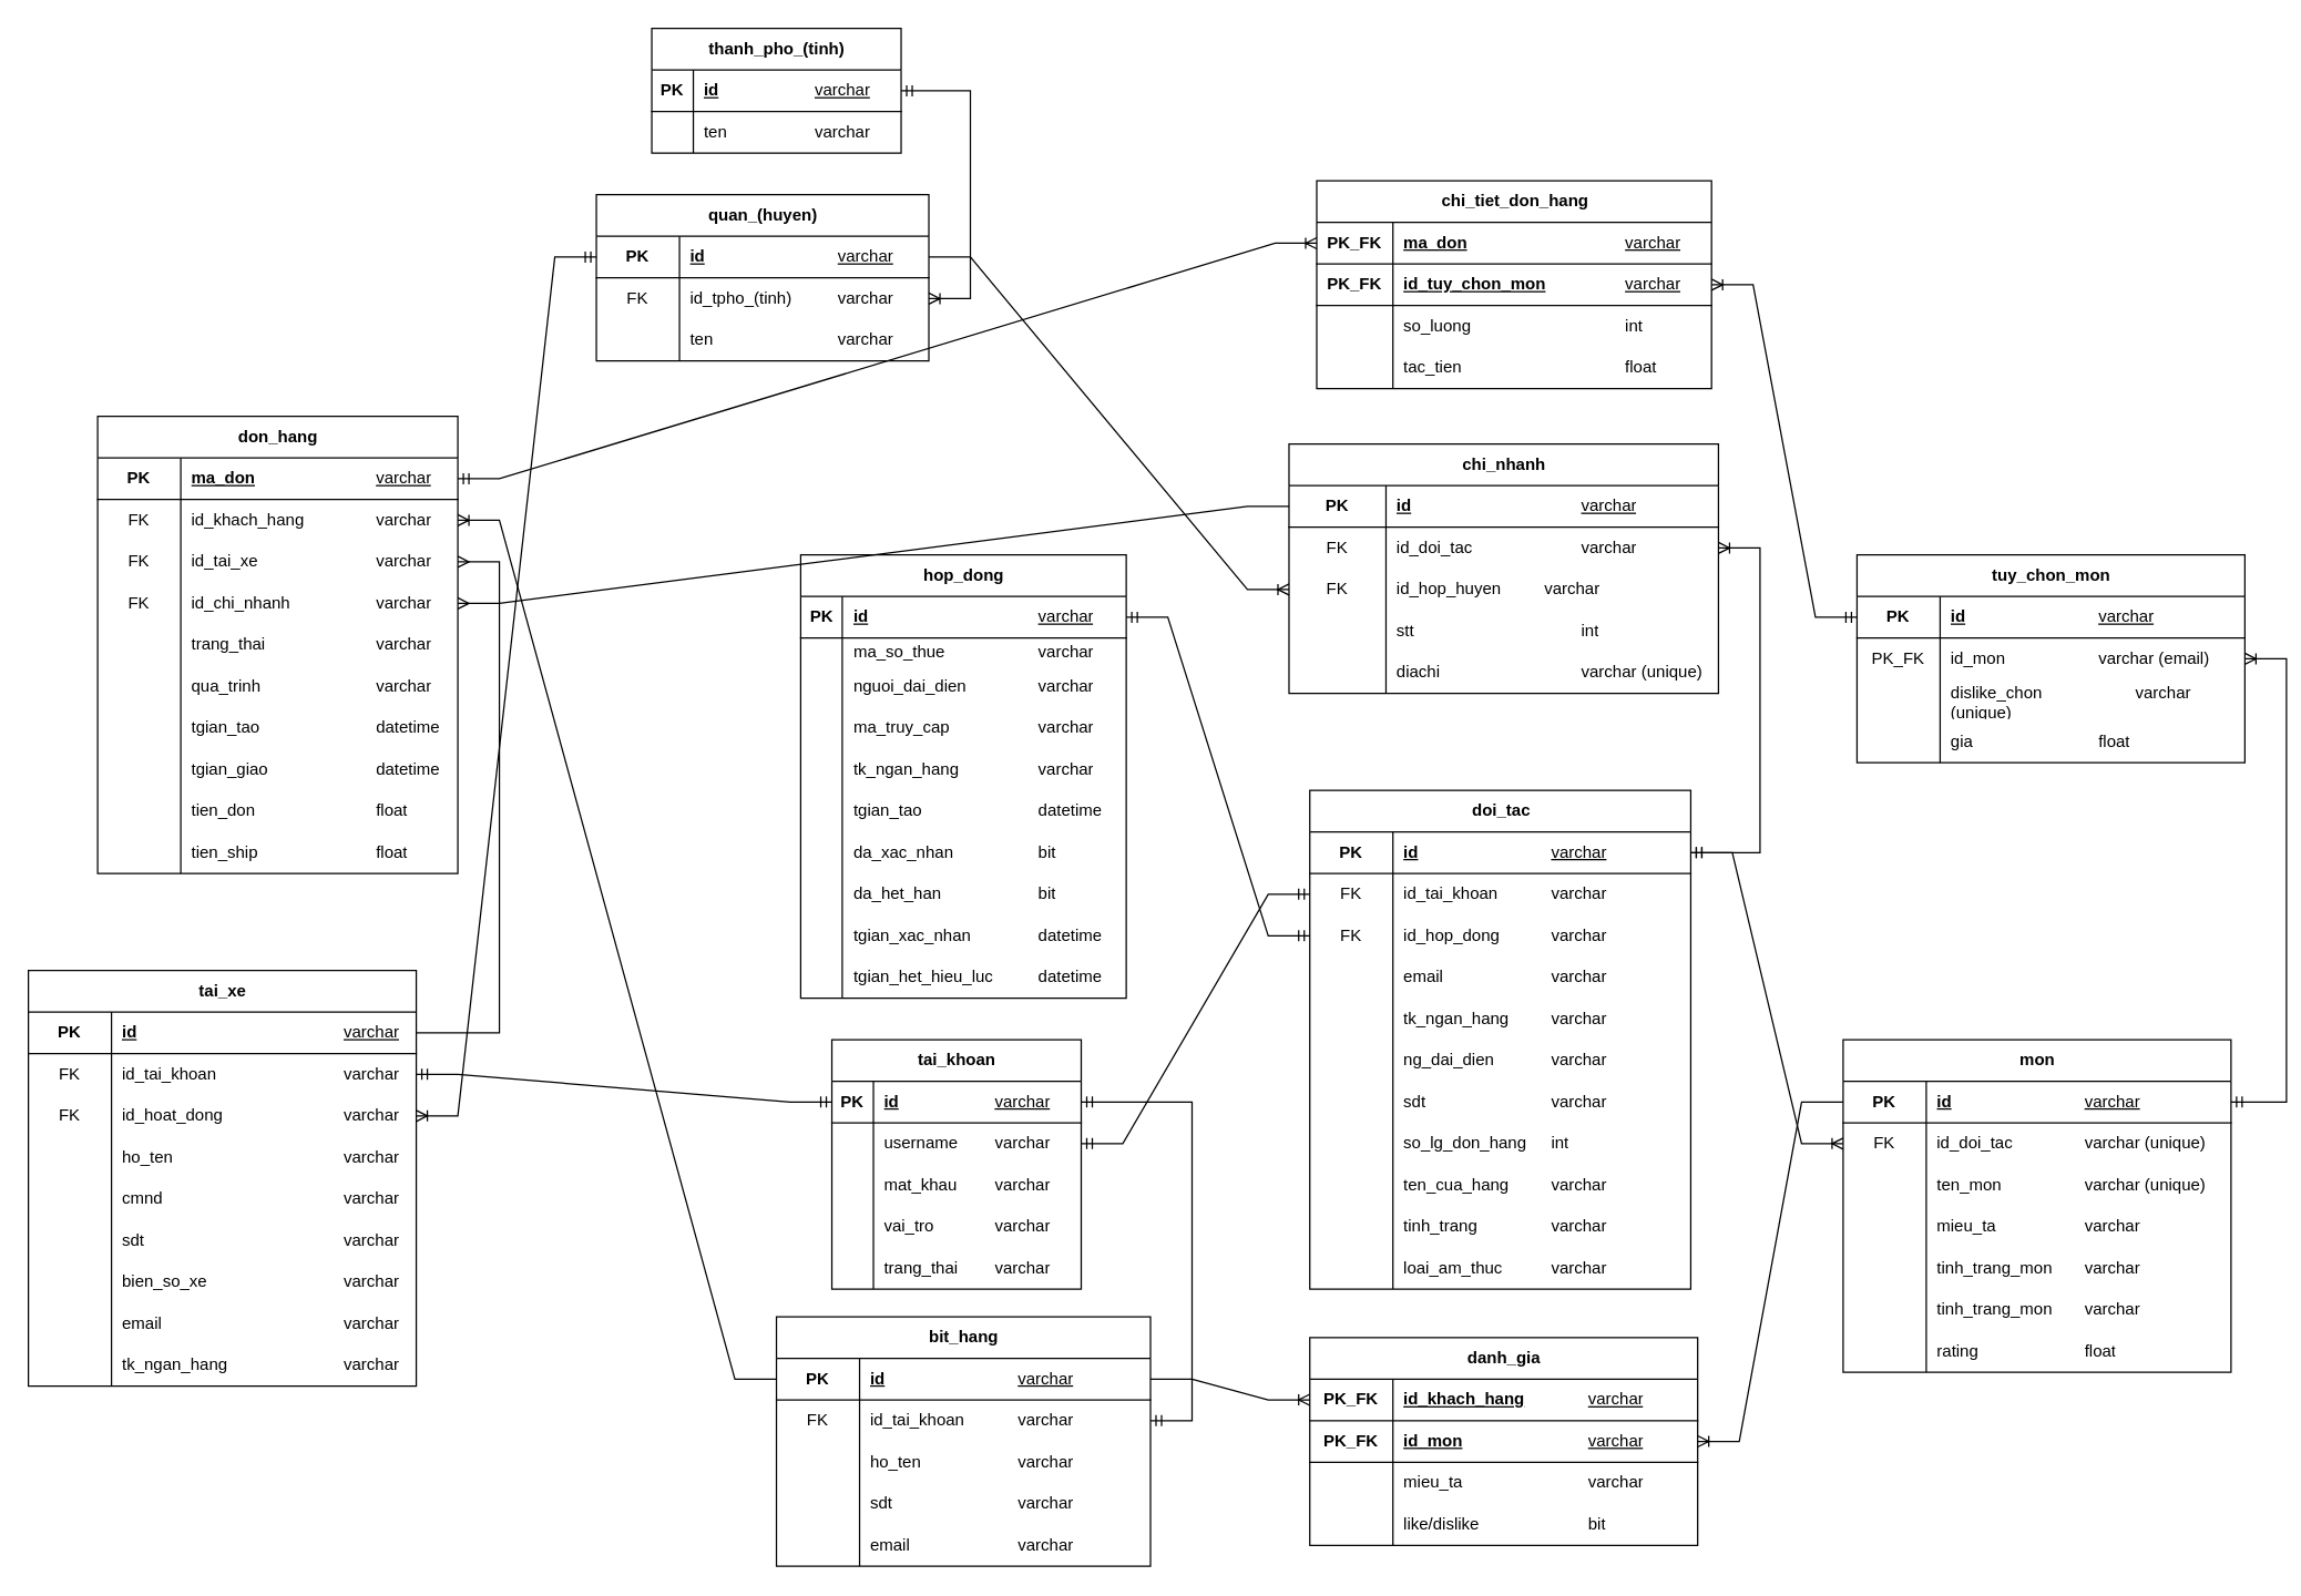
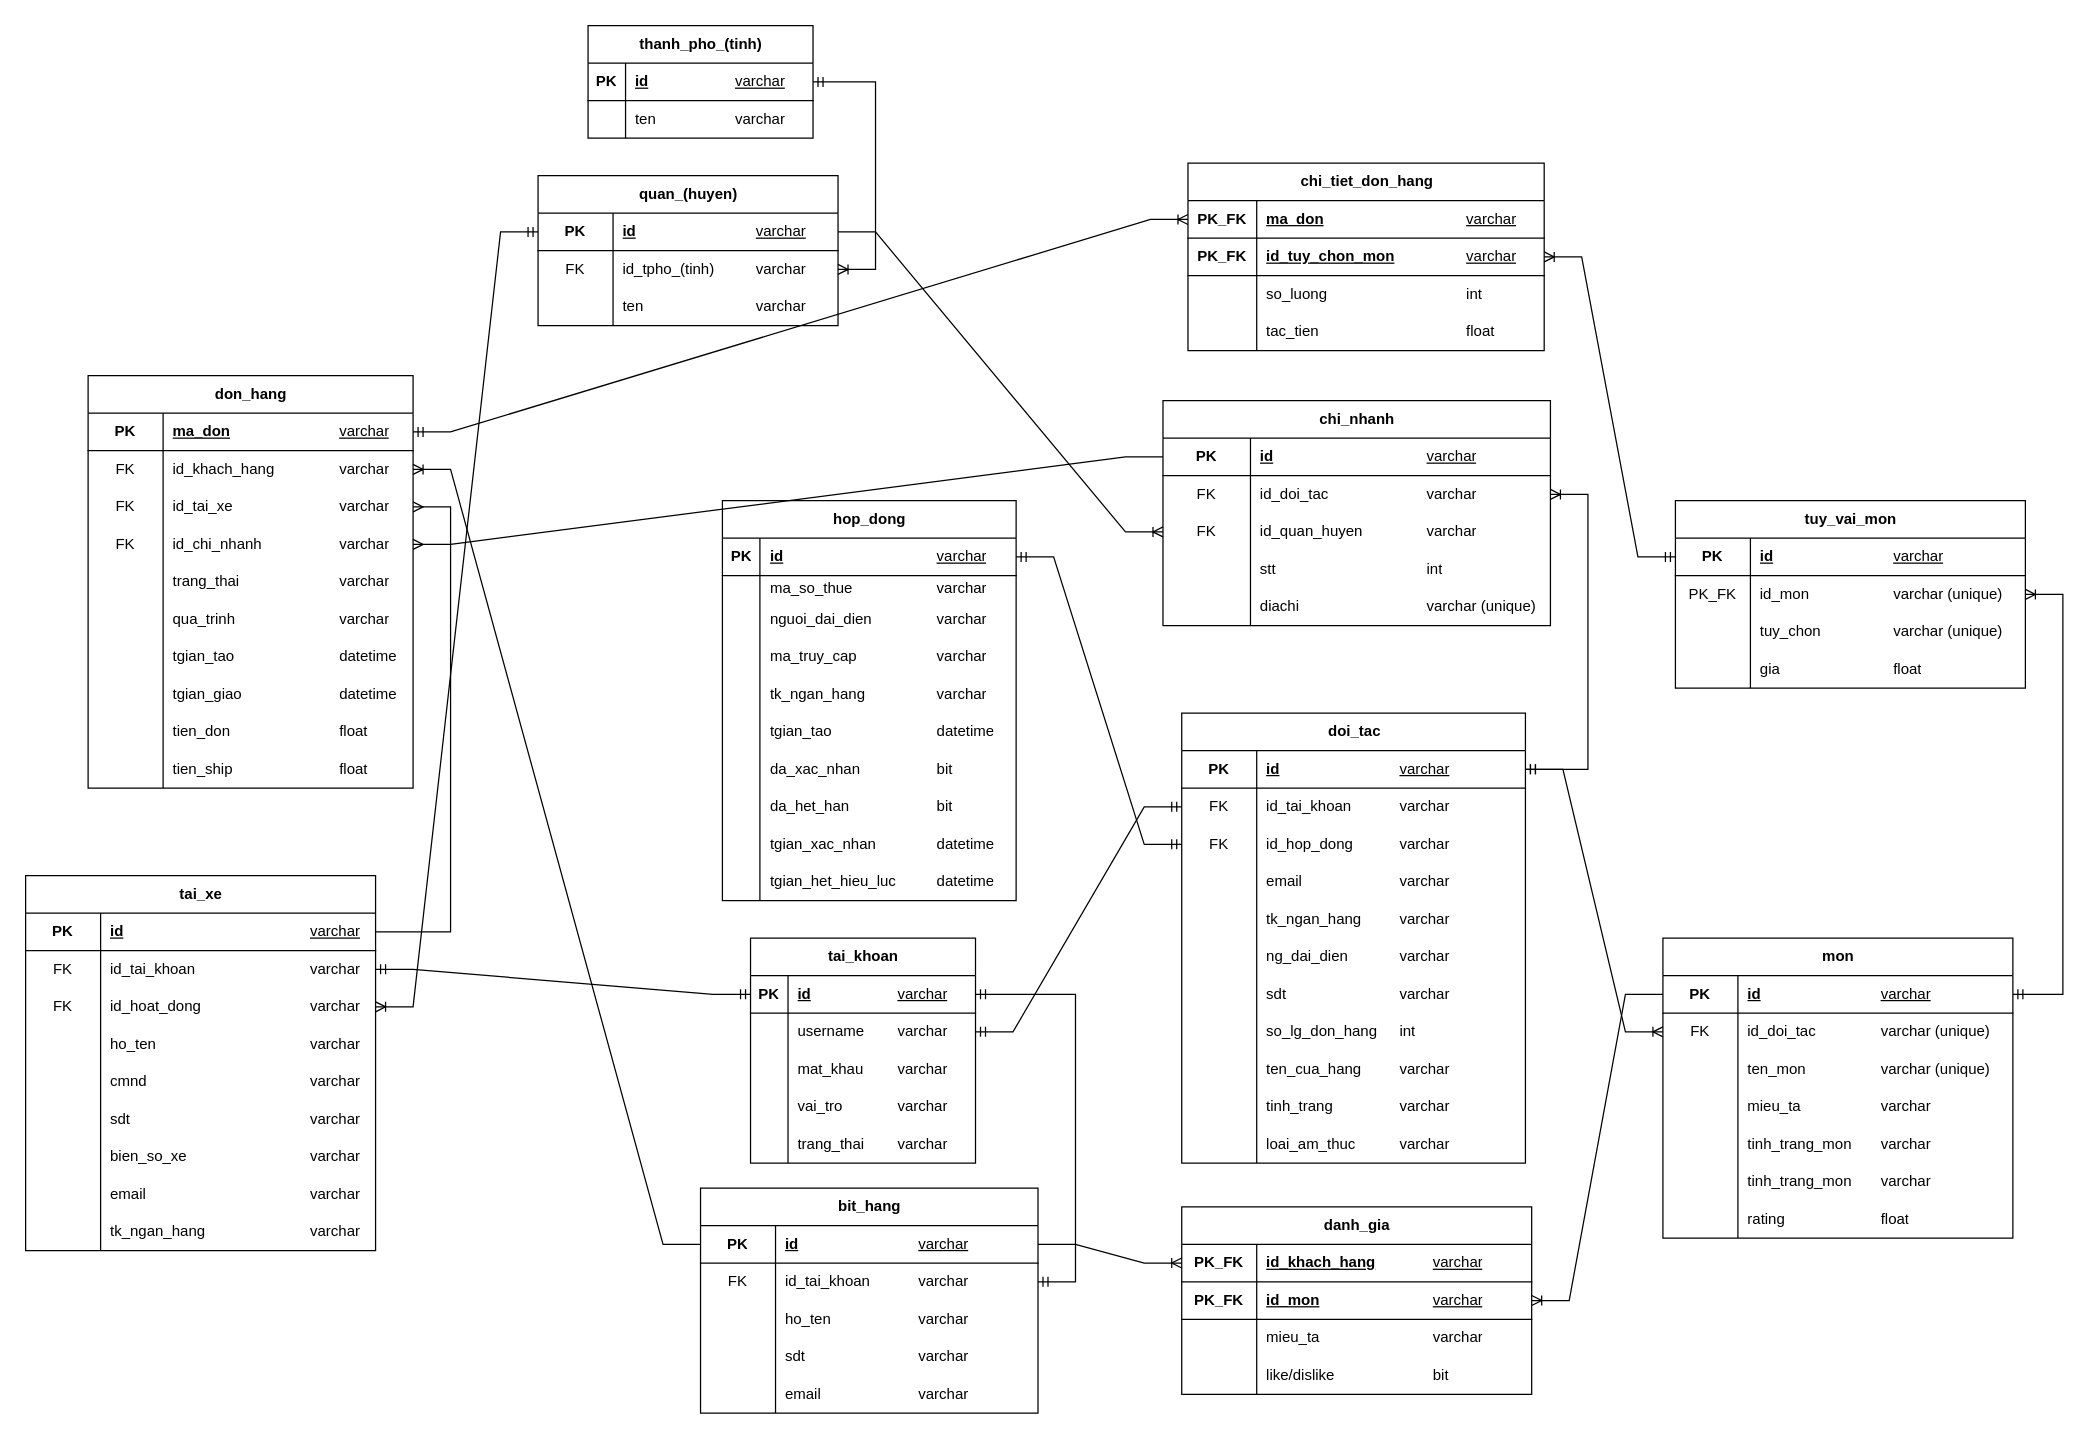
- <mxCell id="75" value="tuy_chon_mon" style="shape=table;startSize=30;container=1;collapsible=1;childLayout=tableLayout;fixedRows=1;rowLines=0;fontStyle=1;align=center;resizeLast=1;html=1;" parent="1" vertex="1"><mxGeometry x="1340" y="400" width="280" height="150" as="geometry" /></mxCell>
+ <mxCell id="75" value="tuy_vai_mon" style="shape=table;startSize=30;container=1;collapsible=1;childLayout=tableLayout;fixedRows=1;rowLines=0;fontStyle=1;align=center;resizeLast=1;html=1;" parent="1" vertex="1"><mxGeometry x="1340" y="400" width="280" height="150" as="geometry" /></mxCell>
- <mxCell id="132" value="id_hop_huyen&lt;span style=&quot;white-space: pre;&quot;&gt;&#09;&lt;/span&gt;&lt;span style=&quot;white-space: pre;&quot;&gt;&#09;&lt;/span&gt;varchar" style="shape=partialRectangle;connectable=0;fillColor=none;top=0;left=0;bottom=0;right=0;align=left;spacingLeft=6;overflow=hidden;whiteSpace=wrap;html=1;" parent="130" vertex="1"><mxGeometry x="70" width="240" height="30" as="geometry"><mxRectangle width="240" height="30" as="alternateBounds" /></mxGeometry></mxCell>
+ <mxCell id="132" value="id_quan_huyen&lt;span style=&quot;white-space: pre;&quot;&gt;&#09;&lt;/span&gt;&lt;span style=&quot;white-space: pre;&quot;&gt;&#09;&lt;/span&gt;varchar" style="shape=partialRectangle;connectable=0;fillColor=none;top=0;left=0;bottom=0;right=0;align=left;spacingLeft=6;overflow=hidden;whiteSpace=wrap;html=1;" parent="130" vertex="1"><mxGeometry x="70" width="240" height="30" as="geometry"><mxRectangle width="240" height="30" as="alternateBounds" /></mxGeometry></mxCell>
- <mxCell id="81" value="id_mon&lt;span style=&quot;white-space: pre;&quot;&gt;&#09;&lt;/span&gt;&lt;span style=&quot;white-space: pre;&quot;&gt;&#09;&lt;/span&gt;&lt;span style=&quot;white-space: pre;&quot;&gt;&#09;&lt;/span&gt;varchar (email)" style="shape=partialRectangle;connectable=0;fillColor=none;top=0;left=0;bottom=0;right=0;align=left;spacingLeft=6;overflow=hidden;whiteSpace=wrap;html=1;" parent="79" vertex="1"><mxGeometry x="60" width="220" height="30" as="geometry"><mxRectangle width="220" height="30" as="alternateBounds" /></mxGeometry></mxCell>
+ <mxCell id="81" value="id_mon&lt;span style=&quot;white-space: pre;&quot;&gt;&#09;&lt;/span&gt;&lt;span style=&quot;white-space: pre;&quot;&gt;&#09;&lt;/span&gt;&lt;span style=&quot;white-space: pre;&quot;&gt;&#09;&lt;/span&gt;varchar (unique)" style="shape=partialRectangle;connectable=0;fillColor=none;top=0;left=0;bottom=0;right=0;align=left;spacingLeft=6;overflow=hidden;whiteSpace=wrap;html=1;" parent="79" vertex="1"><mxGeometry x="60" width="220" height="30" as="geometry"><mxRectangle width="220" height="30" as="alternateBounds" /></mxGeometry></mxCell>
- <mxCell id="84" value="dislike_chon&lt;span style=&quot;white-space: pre;&quot;&gt;&#09;&lt;/span&gt;&lt;span style=&quot;white-space: pre;&quot;&gt;&#09;&lt;/span&gt;&lt;span style=&quot;white-space: pre;&quot;&gt;&#09;&lt;/span&gt;varchar (unique)" style="shape=partialRectangle;connectable=0;fillColor=none;top=0;left=0;bottom=0;right=0;align=left;spacingLeft=6;overflow=hidden;whiteSpace=wrap;html=1;" parent="82" vertex="1"><mxGeometry x="60" width="220" height="30" as="geometry"><mxRectangle width="220" height="30" as="alternateBounds" /></mxGeometry></mxCell>
+ <mxCell id="84" value="tuy_chon&lt;span style=&quot;white-space: pre;&quot;&gt;&#09;&lt;/span&gt;&lt;span style=&quot;white-space: pre;&quot;&gt;&#09;&lt;/span&gt;&lt;span style=&quot;white-space: pre;&quot;&gt;&#09;&lt;/span&gt;varchar (unique)" style="shape=partialRectangle;connectable=0;fillColor=none;top=0;left=0;bottom=0;right=0;align=left;spacingLeft=6;overflow=hidden;whiteSpace=wrap;html=1;" parent="82" vertex="1"><mxGeometry x="60" width="220" height="30" as="geometry"><mxRectangle width="220" height="30" as="alternateBounds" /></mxGeometry></mxCell>
